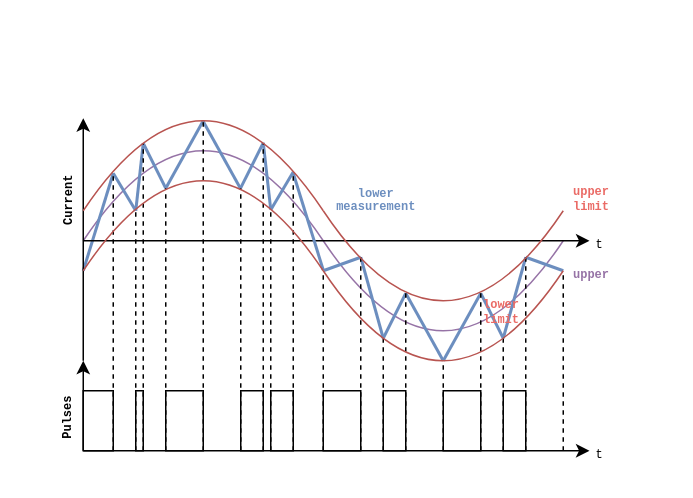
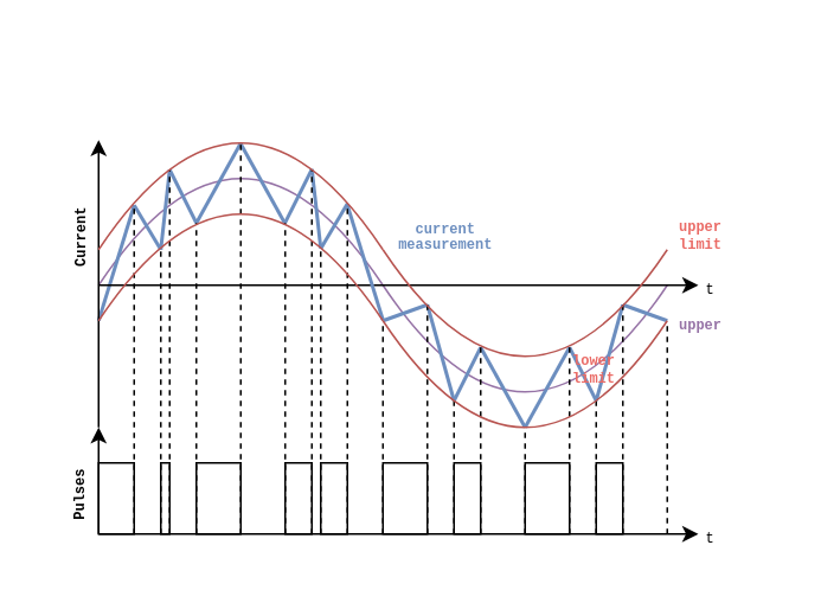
- <mxCell id="64" value="&lt;div&gt;&lt;b&gt;&lt;font face=&quot;Courier New&quot; color=&quot;#6C8EBF&quot;&gt;lower&lt;/font&gt;&lt;/b&gt;&lt;/div&gt;&lt;div&gt;&lt;b&gt;&lt;font face=&quot;Courier New&quot; color=&quot;#6C8EBF&quot;&gt;measurement&lt;br&gt;&lt;/font&gt;&lt;/b&gt;&lt;/div&gt;" style="text;html=1;resizable=0;points=[];autosize=1;align=center;verticalAlign=bottom;spacingTop=-4;fontSize=8;" vertex="1" parent="1"><mxGeometry x="215" y="120" width="70" height="25" as="geometry" /></mxCell>
+ <mxCell id="64" value="&lt;div&gt;&lt;b&gt;&lt;font face=&quot;Courier New&quot; color=&quot;#6C8EBF&quot;&gt;current&lt;/font&gt;&lt;/b&gt;&lt;/div&gt;&lt;div&gt;&lt;b&gt;&lt;font face=&quot;Courier New&quot; color=&quot;#6C8EBF&quot;&gt;measurement&lt;br&gt;&lt;/font&gt;&lt;/b&gt;&lt;/div&gt;" style="text;html=1;resizable=0;points=[];autosize=1;align=center;verticalAlign=bottom;spacingTop=-4;fontSize=8;" vertex="1" parent="1"><mxGeometry x="215" y="120" width="70" height="25" as="geometry" /></mxCell>
